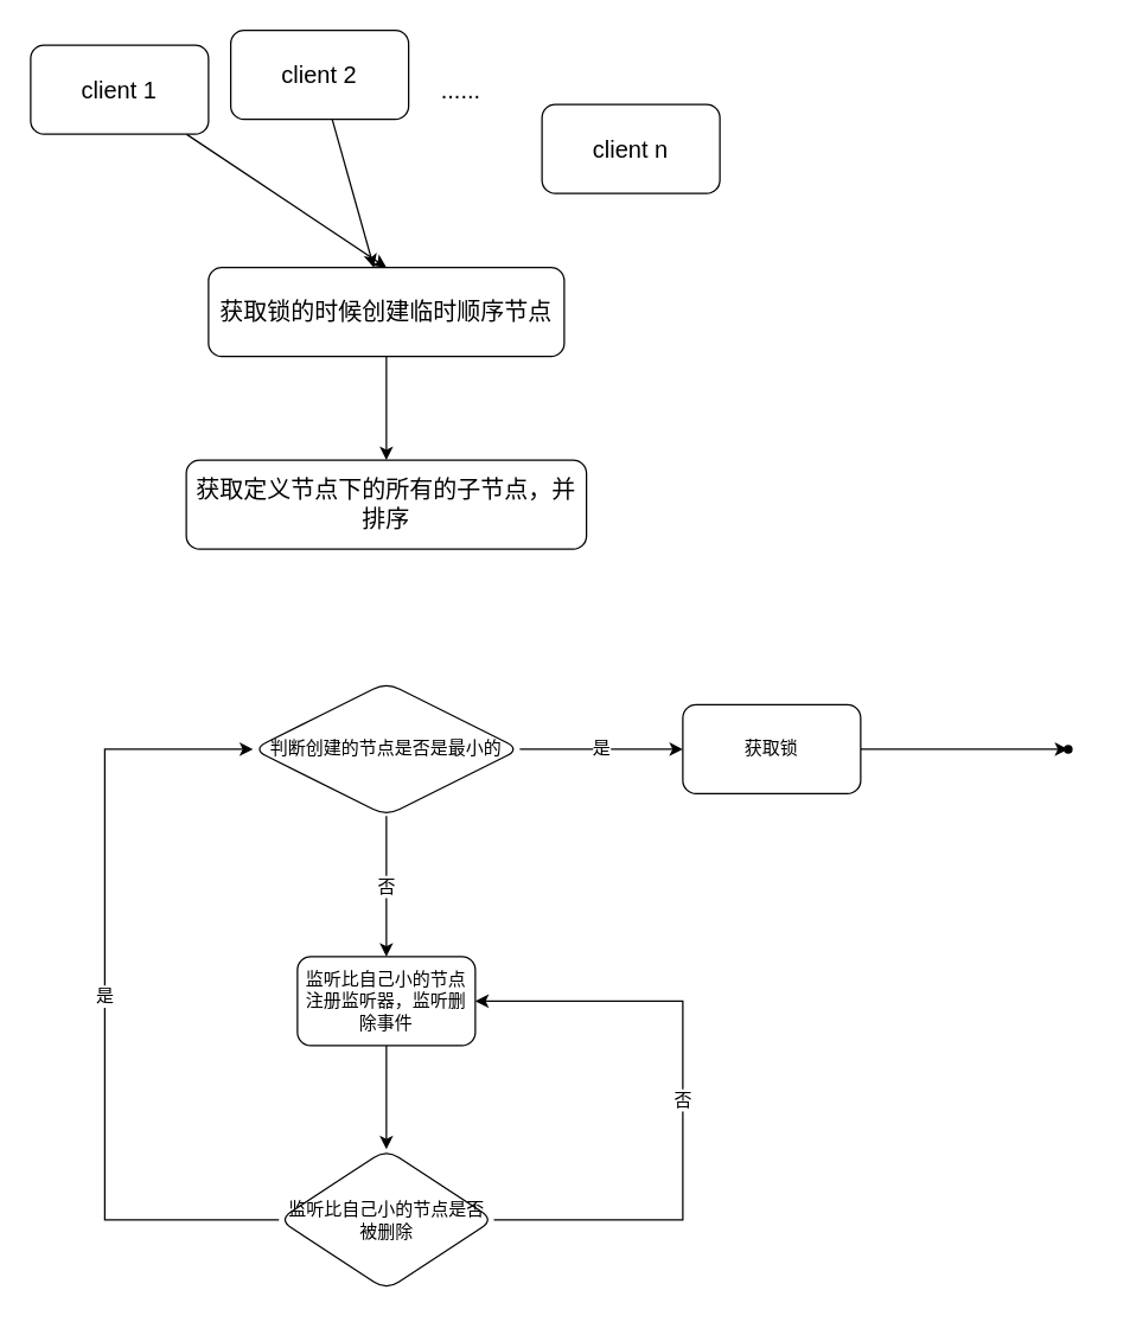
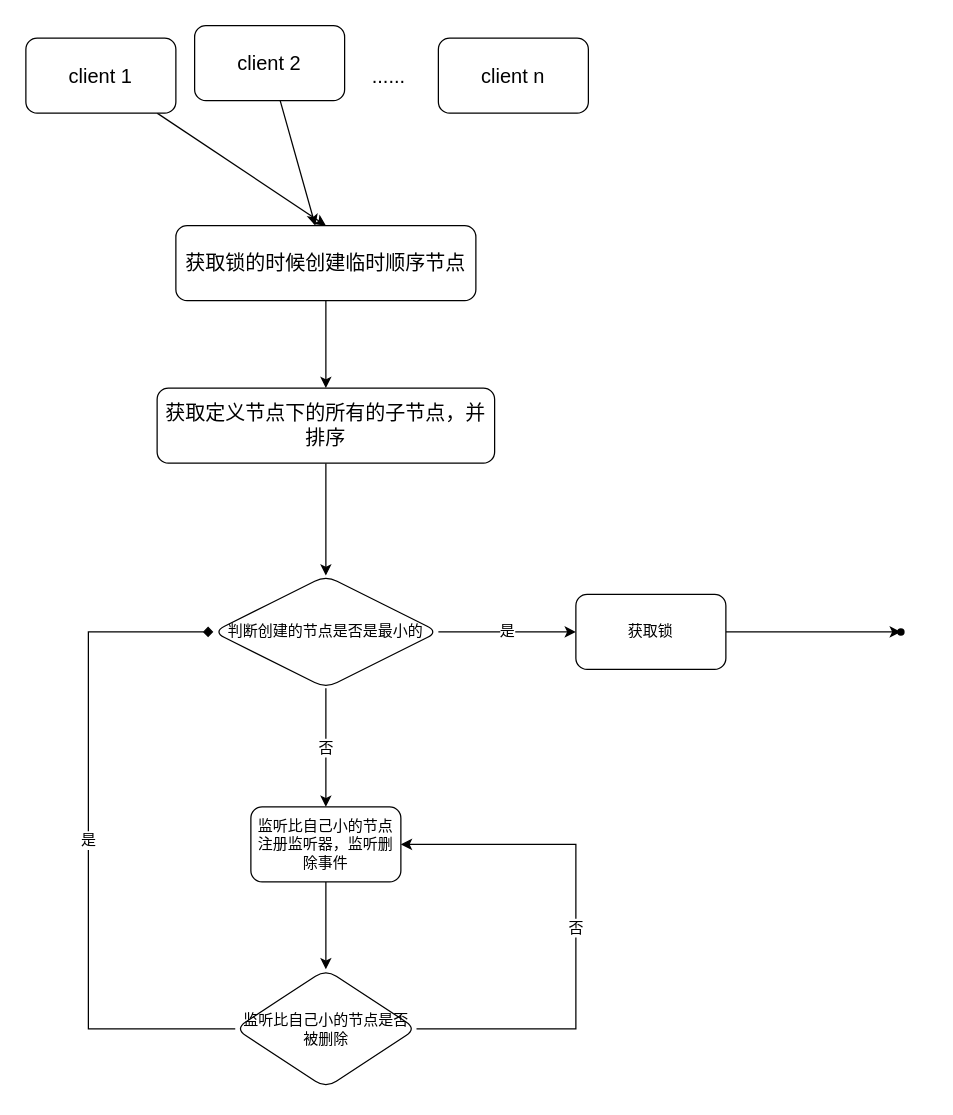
- <mxCell id="6" value="client n" style="rounded=1;whiteSpace=wrap;html=1;fontSize=16;" parent="1" vertex="1"><mxGeometry x="365" y="70" width="120" height="60" as="geometry" /></mxCell>
+ <mxCell id="6" value="client n" style="rounded=1;whiteSpace=wrap;html=1;fontSize=16;" parent="1" vertex="1"><mxGeometry x="350" y="30" width="120" height="60" as="geometry" /></mxCell>
+ <mxCell id="10" value="" style="edgeStyle=none;html=1;fontSize=16;" parent="1" source="11" target="14" edge="1"><mxGeometry relative="1" as="geometry" /></mxCell>
- <mxCell id="19" value="是" style="edgeStyle=orthogonalEdgeStyle;html=1;fontSize=12;entryX=0;entryY=0.5;entryDx=0;entryDy=0;rounded=0;" parent="1" source="21" target="14" edge="1"><mxGeometry relative="1" as="geometry"><mxPoint x="260" y="950" as="targetPoint" /><Array as="points"><mxPoint x="70" y="823" /><mxPoint x="70" y="505" /></Array></mxGeometry></mxCell>
+ <mxCell id="19" value="是" style="edgeStyle=orthogonalEdgeStyle;html=1;fontSize=12;entryX=0;entryY=0.5;entryDx=0;entryDy=0;rounded=0;endArrow=diamond;" parent="1" source="21" target="14" edge="1"><mxGeometry relative="1" as="geometry"><mxPoint x="260" y="950" as="targetPoint" /><Array as="points"><mxPoint x="70" y="823" /><mxPoint x="70" y="505" /></Array></mxGeometry></mxCell>
